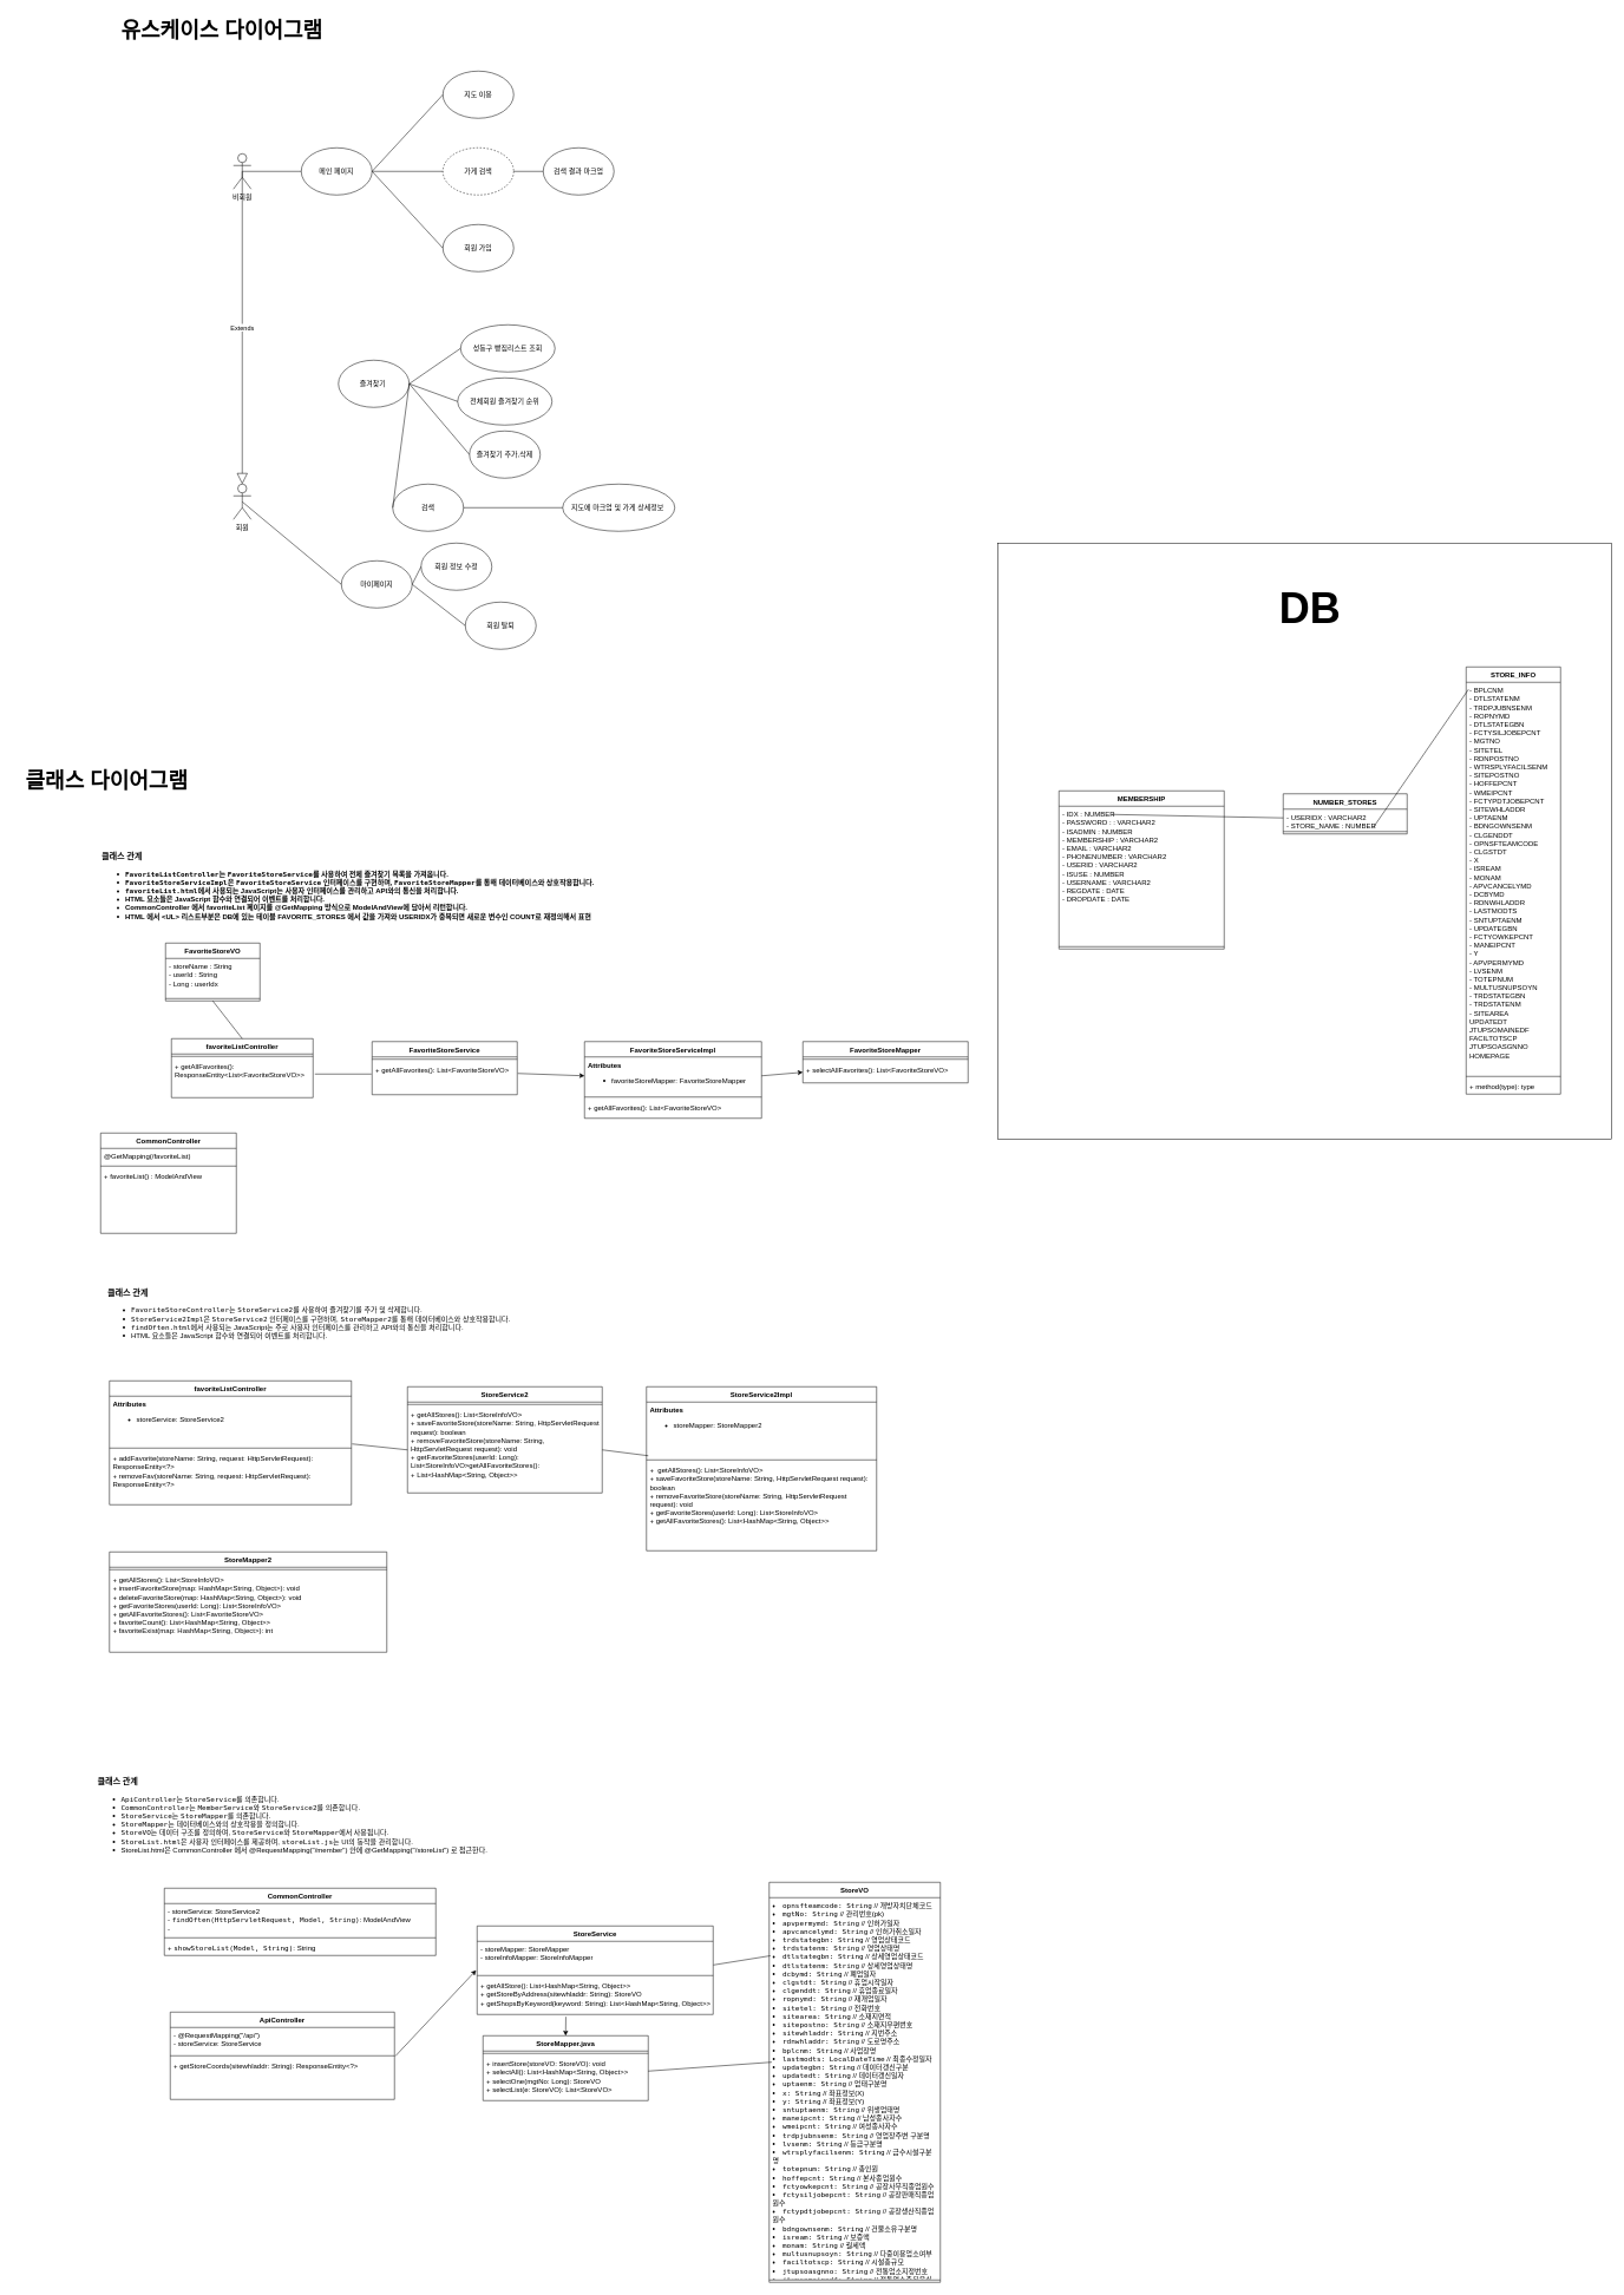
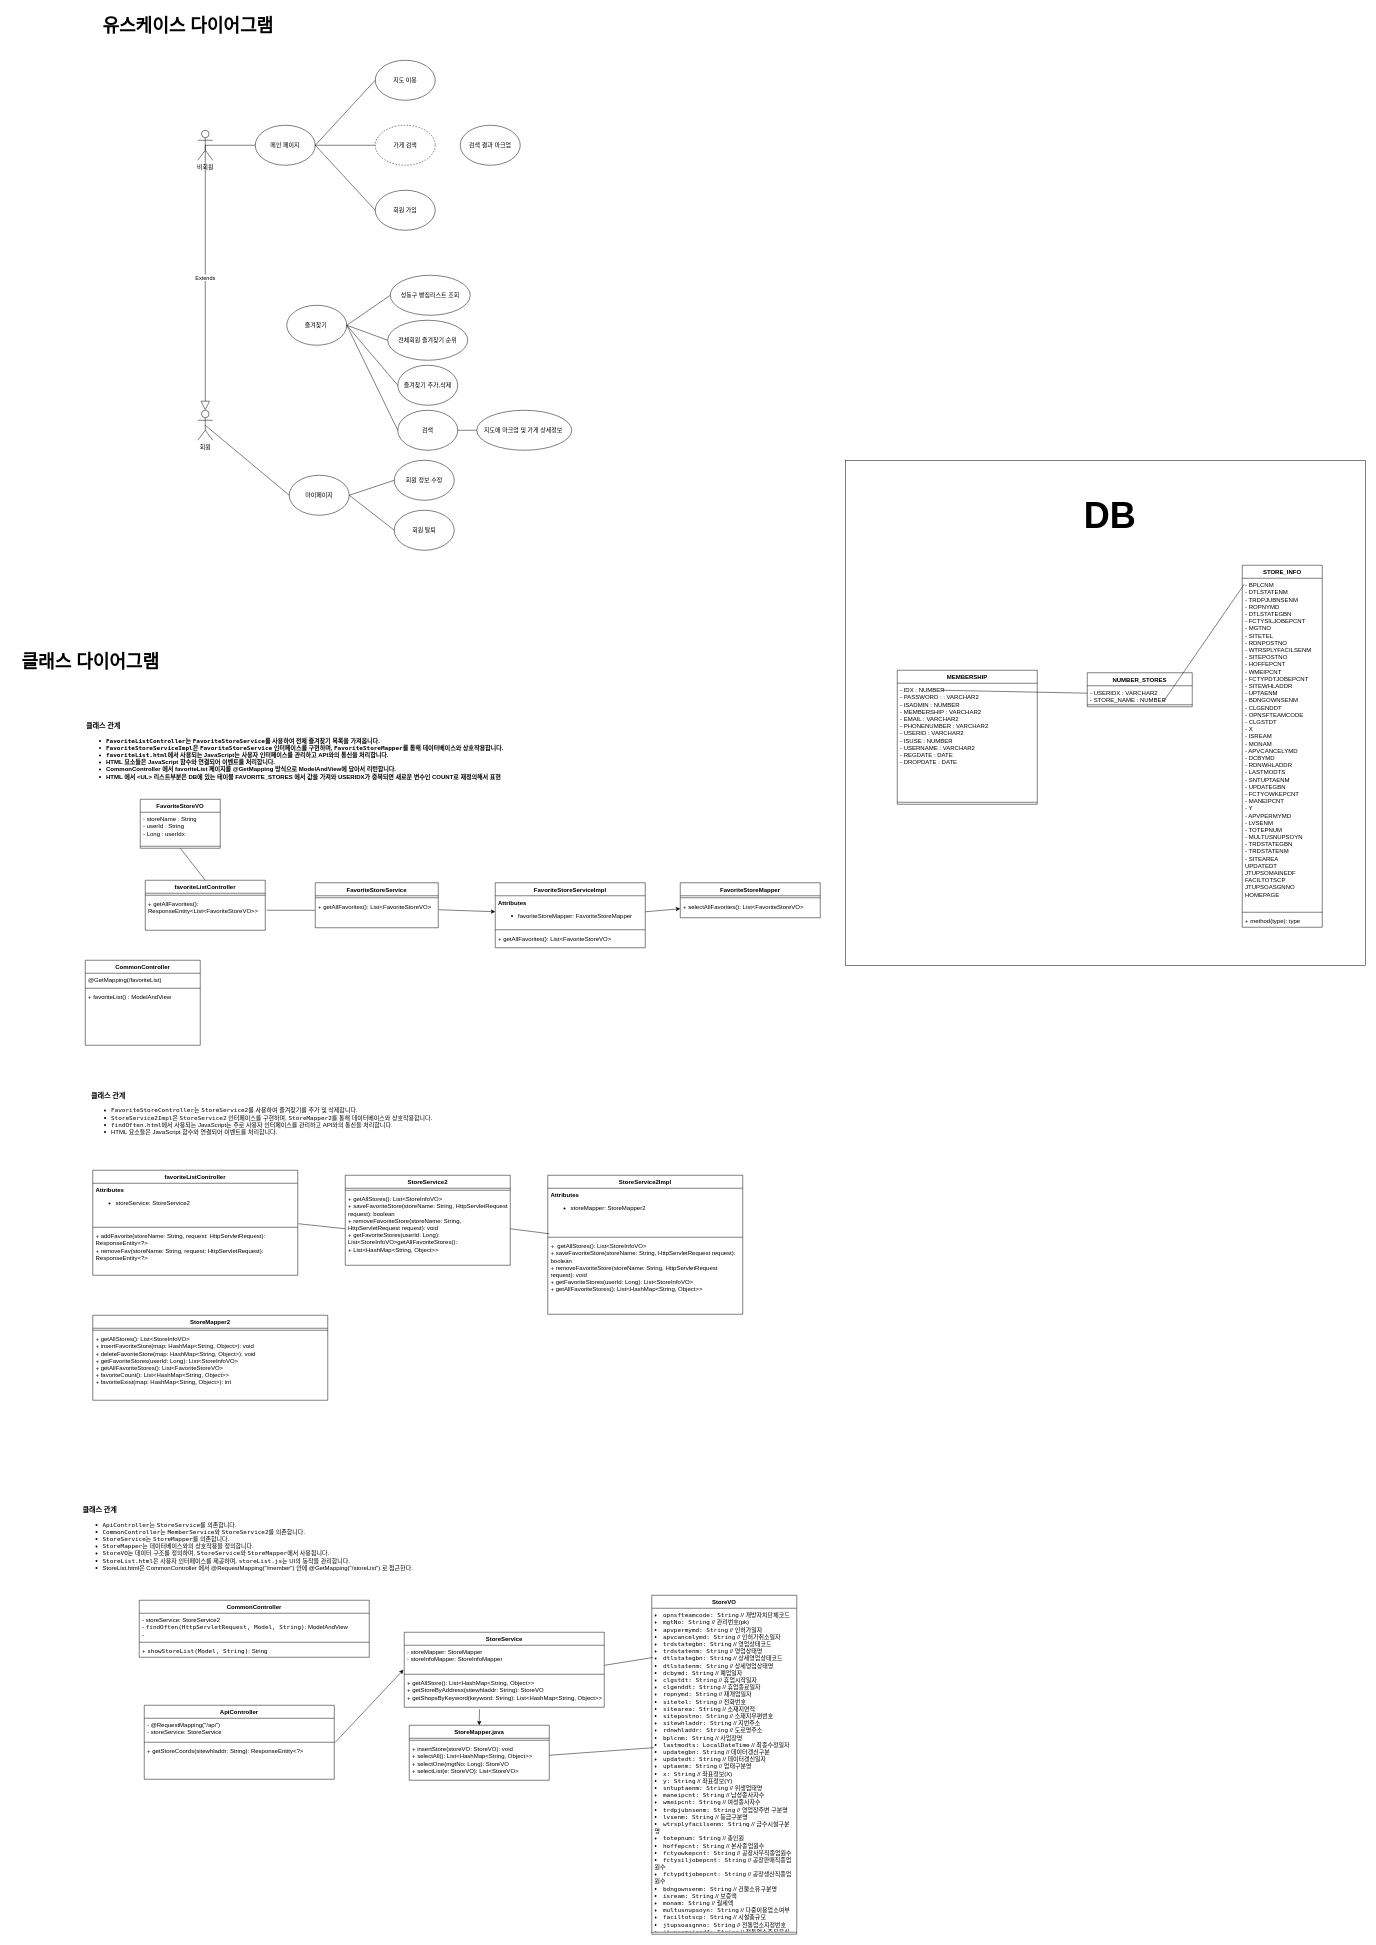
- <mxCell id="91" value="" style="endArrow=none;html=1;rounded=0;entryX=0;entryY=0.5;entryDx=0;entryDy=0;exitX=1;exitY=0.5;exitDx=0;exitDy=0;" edge="1" parent="1" source="85" target="87"><mxGeometry width="50" height="50" relative="1" as="geometry"><mxPoint x="940" y="360" as="sourcePoint" /><mxPoint y="310" as="targetPoint" x="990" /></mxGeometry></mxCell>
- <mxCell id="96" value="검색" style="ellipse;whiteSpace=wrap;html=1;" vertex="1" parent="1"><mxGeometry x="665" y="820" width="120" height="80" as="geometry" /></mxCell>
+ <mxCell id="96" value="검색" style="ellipse;whiteSpace=wrap;html=1;" vertex="1" parent="1"><mxGeometry x="795" y="820" width="120" height="80" as="geometry" /></mxCell>
- <mxCell id="99" value="회원 정보 수정" style="ellipse;whiteSpace=wrap;html=1;" vertex="1" parent="1"><mxGeometry x="713" y="920" width="120" height="80" as="geometry" /></mxCell>
+ <mxCell id="99" value="회원 정보 수정" style="ellipse;whiteSpace=wrap;html=1;" vertex="1" parent="1"><mxGeometry x="788" y="920" width="120" height="80" as="geometry" /></mxCell>
